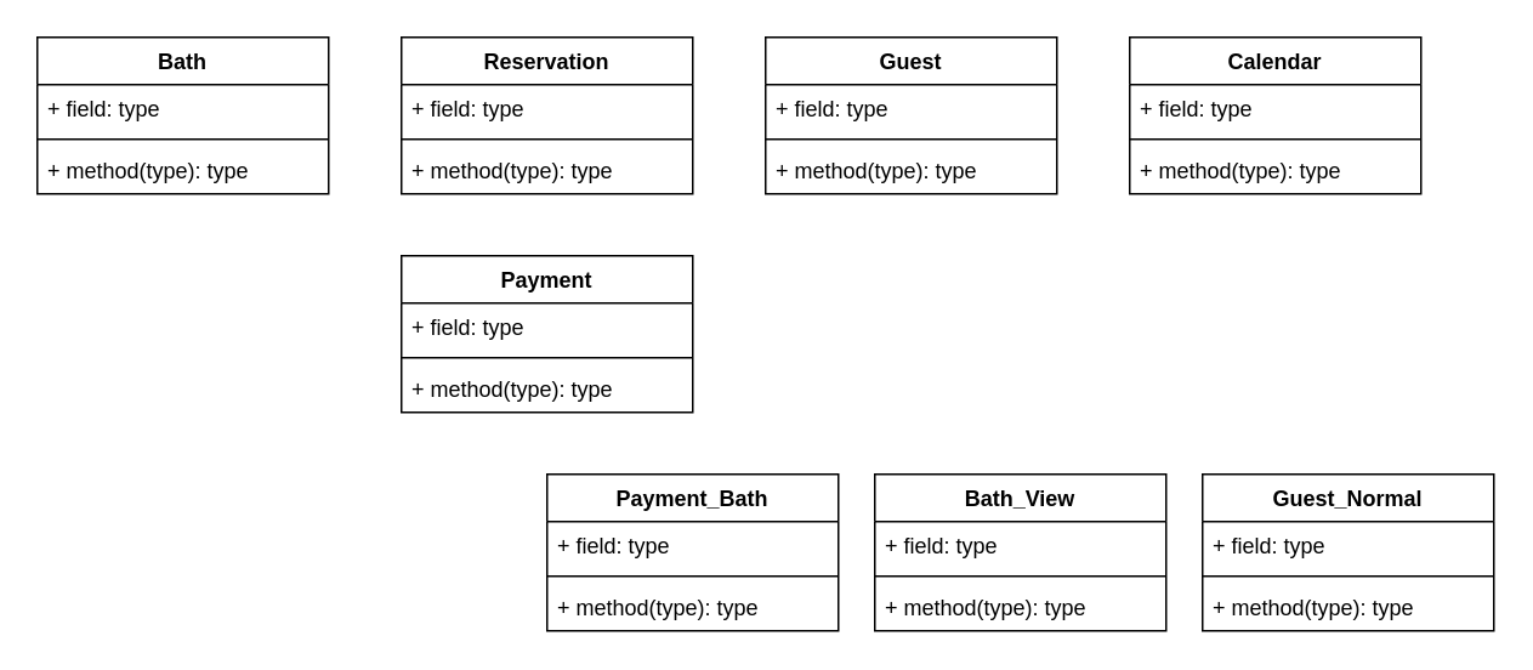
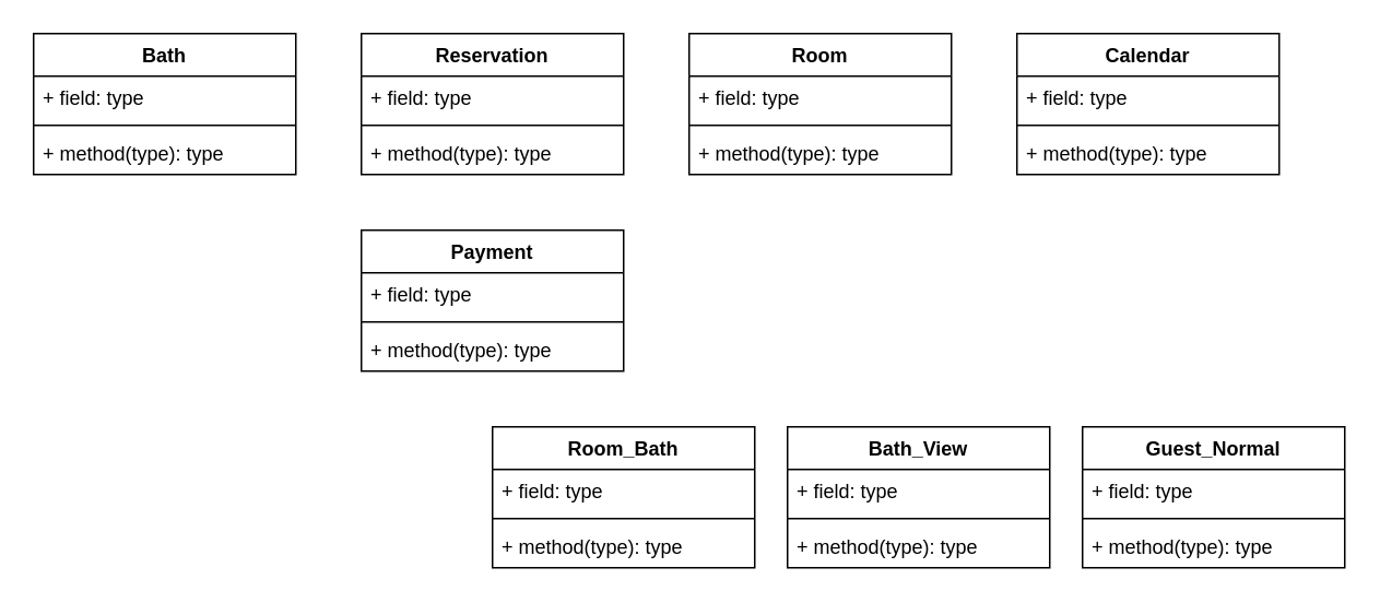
- <mxCell id="6" value="Guest" style="swimlane;fontStyle=1;align=center;verticalAlign=top;childLayout=stackLayout;horizontal=1;startSize=26;horizontalStack=0;resizeParent=1;resizeParentMax=0;resizeLast=0;collapsible=1;marginBottom=0;whiteSpace=wrap;html=1;" vertex="1" parent="1"><mxGeometry x="420" y="20" width="160" height="86" as="geometry" /></mxCell>
+ <mxCell id="6" value="Room" style="swimlane;fontStyle=1;align=center;verticalAlign=top;childLayout=stackLayout;horizontal=1;startSize=26;horizontalStack=0;resizeParent=1;resizeParentMax=0;resizeLast=0;collapsible=1;marginBottom=0;whiteSpace=wrap;html=1;" vertex="1" parent="1"><mxGeometry x="420" y="20" width="160" height="86" as="geometry" /></mxCell>
- <mxCell id="26" value="Payment_Bath" style="swimlane;fontStyle=1;align=center;verticalAlign=top;childLayout=stackLayout;horizontal=1;startSize=26;horizontalStack=0;resizeParent=1;resizeParentMax=0;resizeLast=0;collapsible=1;marginBottom=0;whiteSpace=wrap;html=1;" vertex="1" parent="1"><mxGeometry x="300" y="260" width="160" height="86" as="geometry" /></mxCell>
+ <mxCell id="26" value="Room_Bath" style="swimlane;fontStyle=1;align=center;verticalAlign=top;childLayout=stackLayout;horizontal=1;startSize=26;horizontalStack=0;resizeParent=1;resizeParentMax=0;resizeLast=0;collapsible=1;marginBottom=0;whiteSpace=wrap;html=1;" vertex="1" parent="1"><mxGeometry x="300" y="260" width="160" height="86" as="geometry" /></mxCell>
